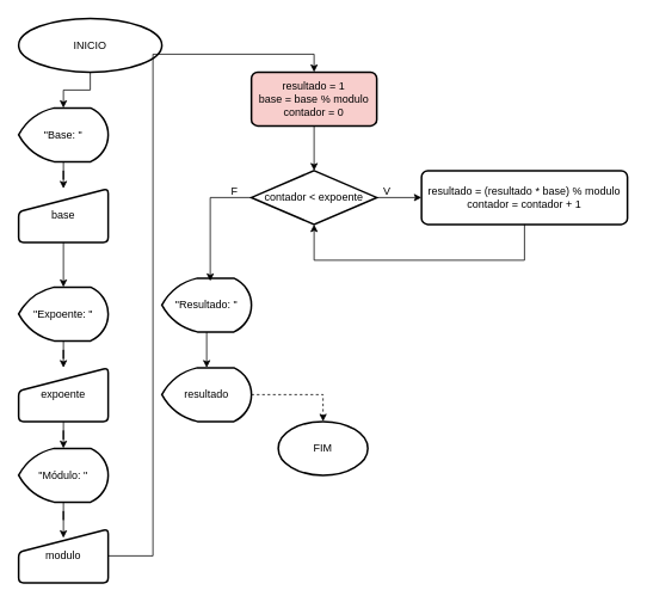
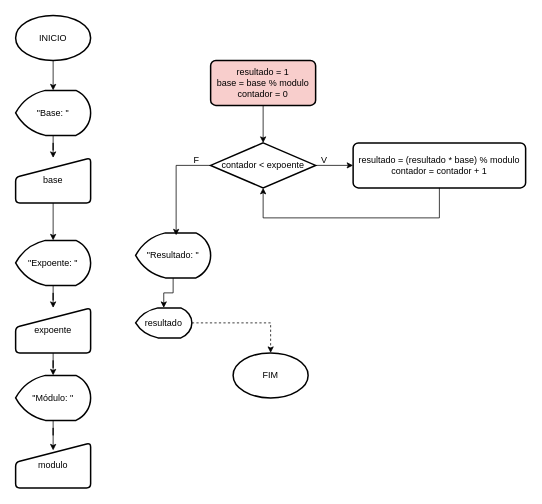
- <mxCell id="2" value="&lt;font&gt;INICIO&lt;/font&gt;" style="strokeWidth=2;html=1;shape=mxgraph.flowchart.start_1;whiteSpace=wrap;" parent="1" vertex="1"><mxGeometry x="20" y="20" width="160" height="60" as="geometry" /></mxCell>
+ <mxCell id="2" value="&lt;font&gt;INICIO&lt;/font&gt;" style="strokeWidth=2;html=1;shape=mxgraph.flowchart.start_1;whiteSpace=wrap;" parent="1" vertex="1"><mxGeometry x="20" y="20" width="100" height="60" as="geometry" /></mxCell>
- <mxCell id="11" style="edgeStyle=orthogonalEdgeStyle;rounded=0;orthogonalLoop=1;jettySize=auto;html=1;entryX=0.5;entryY=0;entryDx=0;entryDy=0;" parent="1" source="12" target="15" edge="1"><mxGeometry relative="1" as="geometry"><Array as="points"><mxPoint x="170" y="620" /><mxPoint x="170" y="60" /><mxPoint x="350" y="60" /></Array></mxGeometry></mxCell>
- <mxCell id="26" value="resultado" style="strokeWidth=2;html=1;shape=mxgraph.flowchart.display;whiteSpace=wrap;" parent="1" vertex="1"><mxGeometry x="180" y="410" width="100" height="60" as="geometry" /></mxCell>
+ <mxCell id="26" value="resultado" style="strokeWidth=2;html=1;shape=mxgraph.flowchart.display;whiteSpace=wrap;" parent="1" vertex="1"><mxGeometry x="180" y="410" width="75" height="40" as="geometry" /></mxCell>
